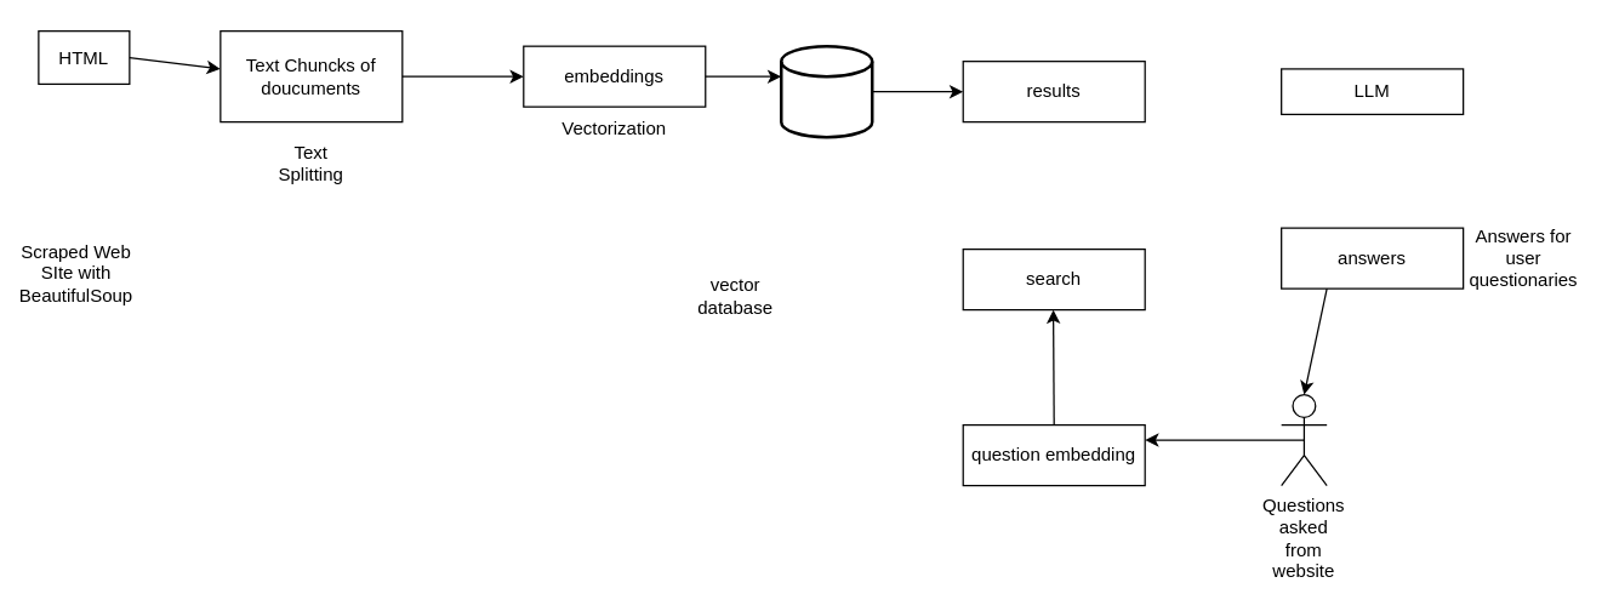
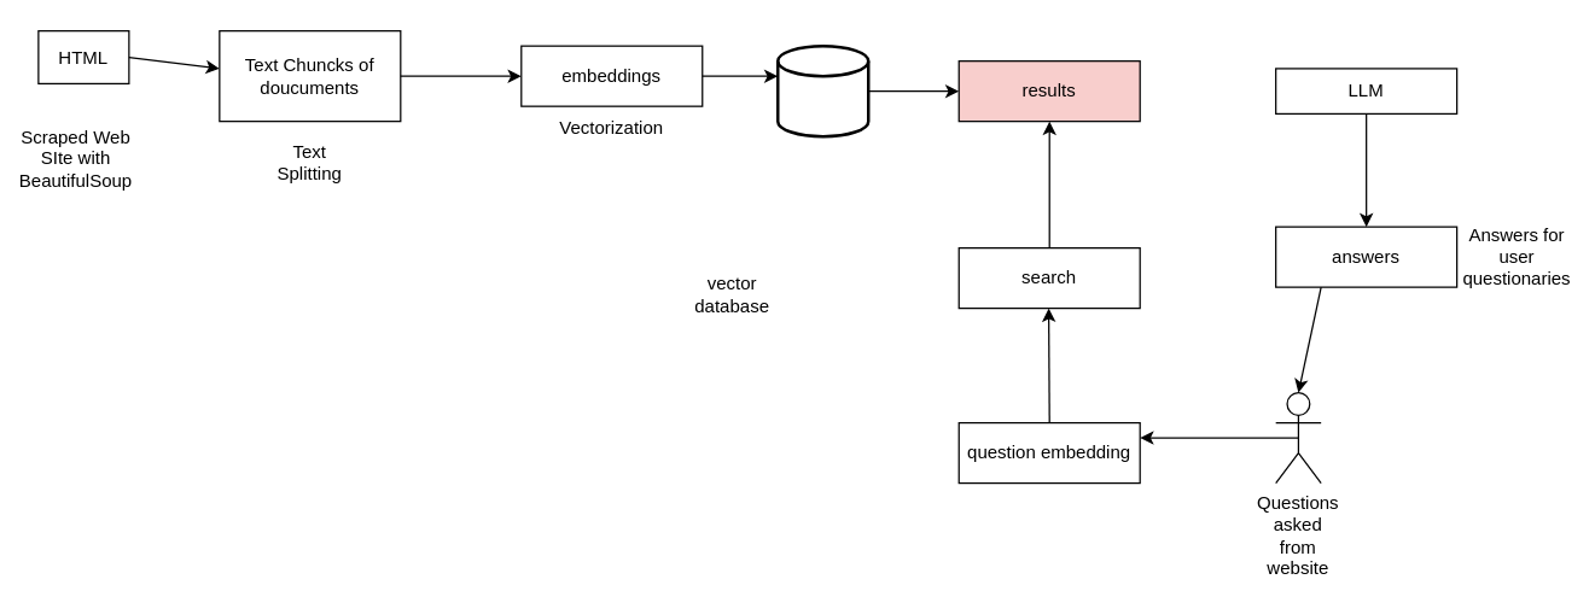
- <mxCell id="14" value="results" style="rounded=0;whiteSpace=wrap;html=1;" vertex="1" parent="1"><mxGeometry x="635" y="40" width="120" height="40" as="geometry" /></mxCell>
+ <mxCell id="14" value="results" style="rounded=0;whiteSpace=wrap;html=1;fillColor=#f8cecc;" vertex="1" parent="1"><mxGeometry x="635" y="40" width="120" height="40" as="geometry" /></mxCell>
+ <mxCell id="26" value="" style="endArrow=classic;html=1;rounded=0;exitX=0.5;exitY=1;exitDx=0;exitDy=0;entryX=0.5;entryY=0;entryDx=0;entryDy=0;" edge="1" parent="1" source="25" target="22"><mxGeometry width="50" height="50" relative="1" as="geometry"><mxPoint x="855" y="190" as="sourcePoint" /><mxPoint x="905" y="140" as="targetPoint" /></mxGeometry></mxCell>
+ <mxCell id="17" value="" style="endArrow=classic;html=1;rounded=0;exitX=0.5;exitY=0;exitDx=0;exitDy=0;entryX=0.5;entryY=1;entryDx=0;entryDy=0;" edge="1" parent="1" source="15" target="14"><mxGeometry width="50" height="50" relative="1" as="geometry"><mxPoint x="545" y="190" as="sourcePoint" /><mxPoint x="595" y="140" as="targetPoint" /></mxGeometry></mxCell>
- <mxCell id="3" value="Scraped Web SIte with BeautifulSoup" style="text;html=1;align=center;verticalAlign=middle;whiteSpace=wrap;rounded=0;" vertex="1" parent="1"><mxGeometry x="20" y="165" width="60" height="30" as="geometry" /></mxCell>
+ <mxCell id="3" value="Scraped Web SIte with BeautifulSoup" style="text;html=1;align=center;verticalAlign=middle;whiteSpace=wrap;rounded=0;" vertex="1" parent="1"><mxGeometry x="20" y="90" width="60" height="30" as="geometry" /></mxCell>
